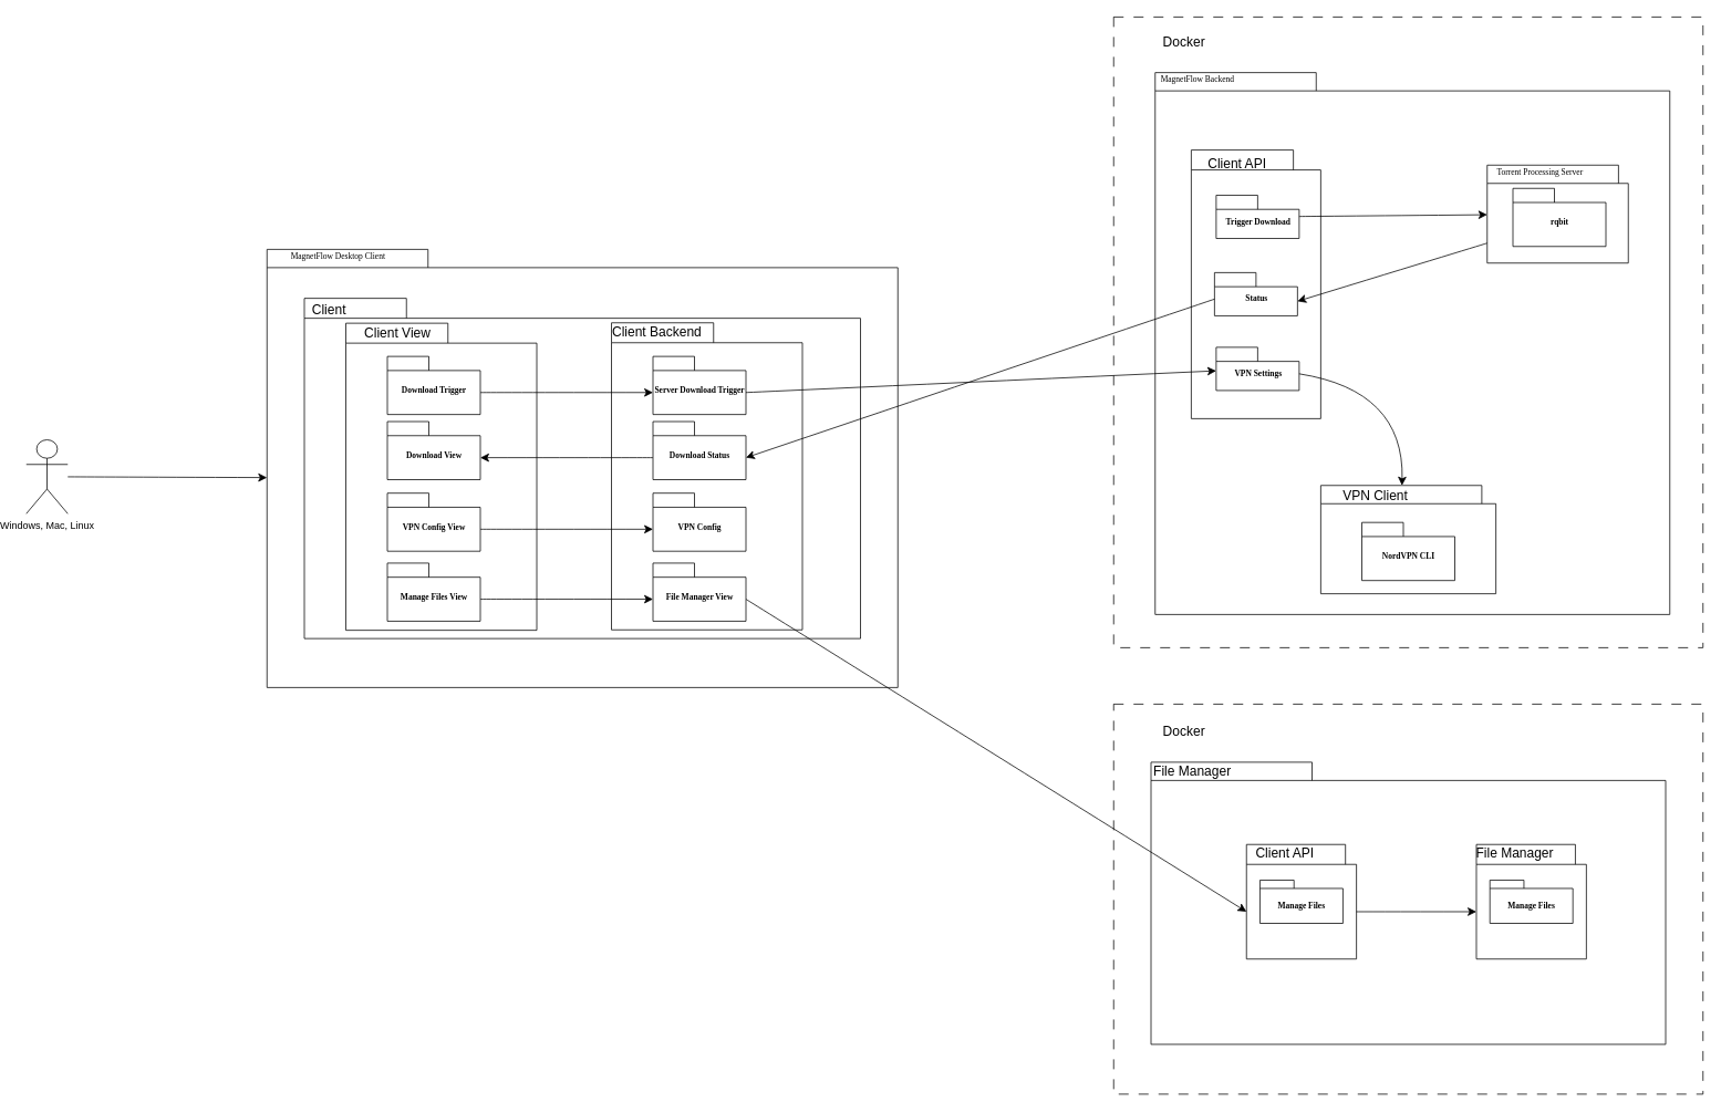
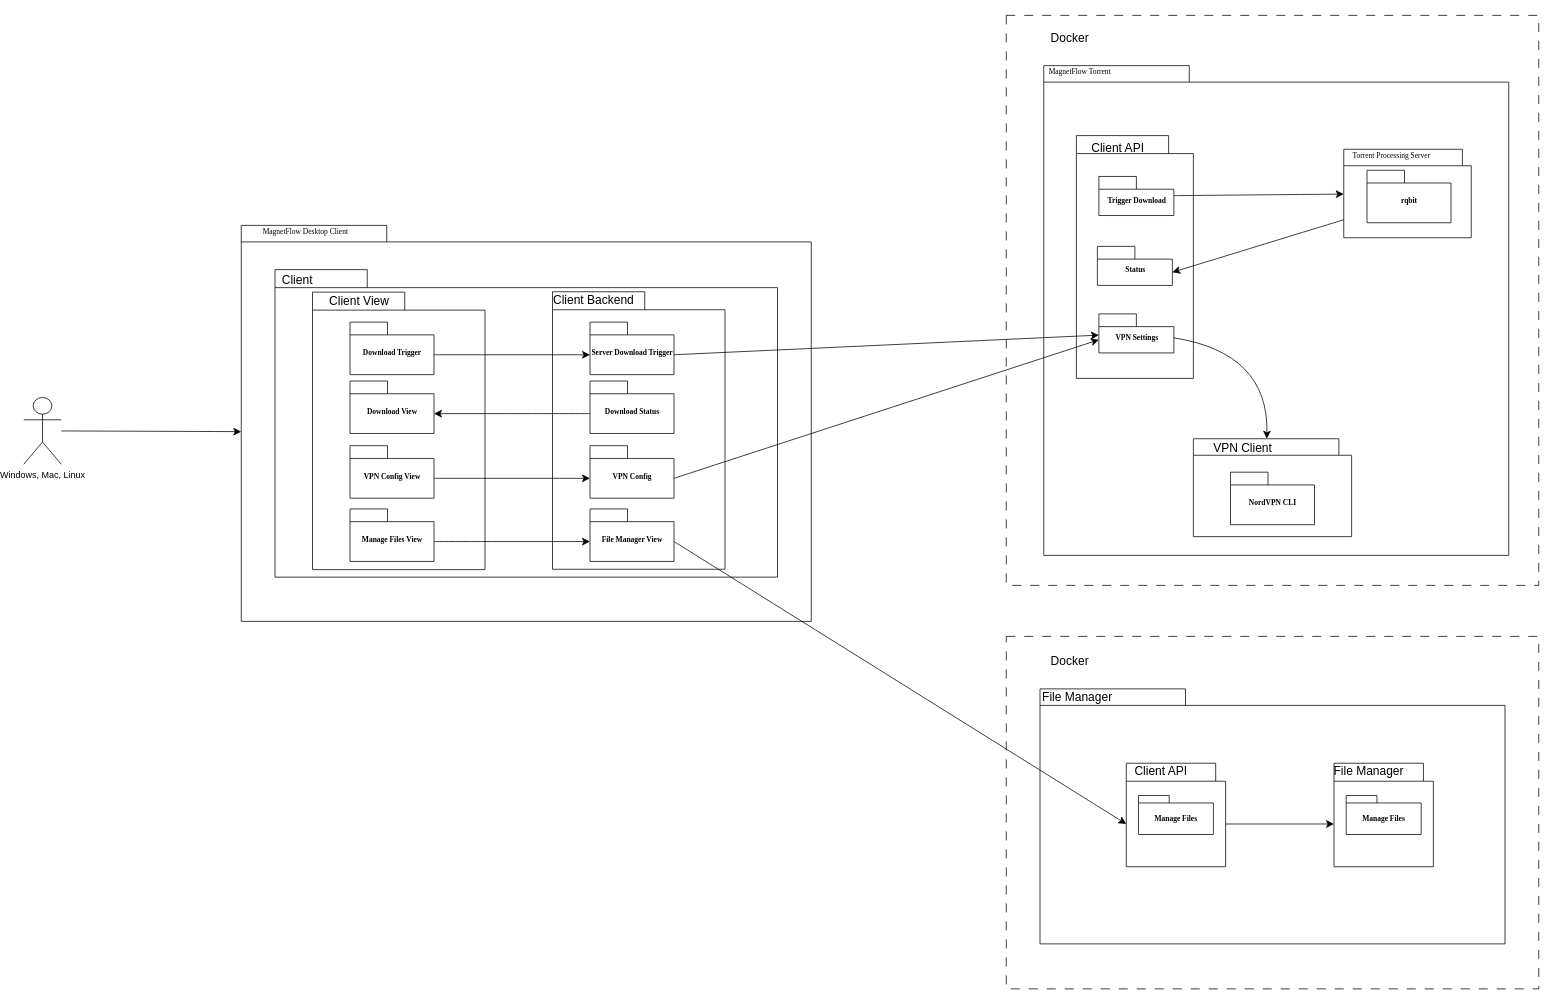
- <mxCell id="32" value="MagnetFlow Backend" style="text;html=1;align=left;verticalAlign=top;spacingTop=-4;fontSize=10;fontFamily=Verdana" vertex="1" parent="1"><mxGeometry x="1384.5" y="87" width="130" height="20" as="geometry" /></mxCell>
+ <mxCell id="32" value="MagnetFlow Torrent" style="text;html=1;align=left;verticalAlign=top;spacingTop=-4;fontSize=10;fontFamily=Verdana" vertex="1" parent="1"><mxGeometry x="1384.5" y="87" width="130" height="20" as="geometry" /></mxCell>
- <mxCell id="36" style="edgeStyle=none;curved=1;rounded=0;orthogonalLoop=1;jettySize=auto;html=1;exitX=0;exitY=0;exitDx=0;exitDy=31.945;exitPerimeter=0;entryX=0;entryY=0;entryDx=112;entryDy=43.5;entryPerimeter=0;fontSize=12;startSize=8;endSize=8;" edge="1" parent="1" source="19" target="35"><mxGeometry relative="1" as="geometry" /></mxCell>
+ <mxCell id="58" style="edgeStyle=none;curved=1;rounded=0;orthogonalLoop=1;jettySize=auto;html=1;exitX=0;exitY=0;exitDx=112;exitDy=43.5;exitPerimeter=0;entryX=0;entryY=0;entryDx=0;entryDy=34.534;entryPerimeter=0;fontSize=12;startSize=8;endSize=8;" edge="1" parent="1" source="43" target="20"><mxGeometry relative="1" as="geometry" /></mxCell>
